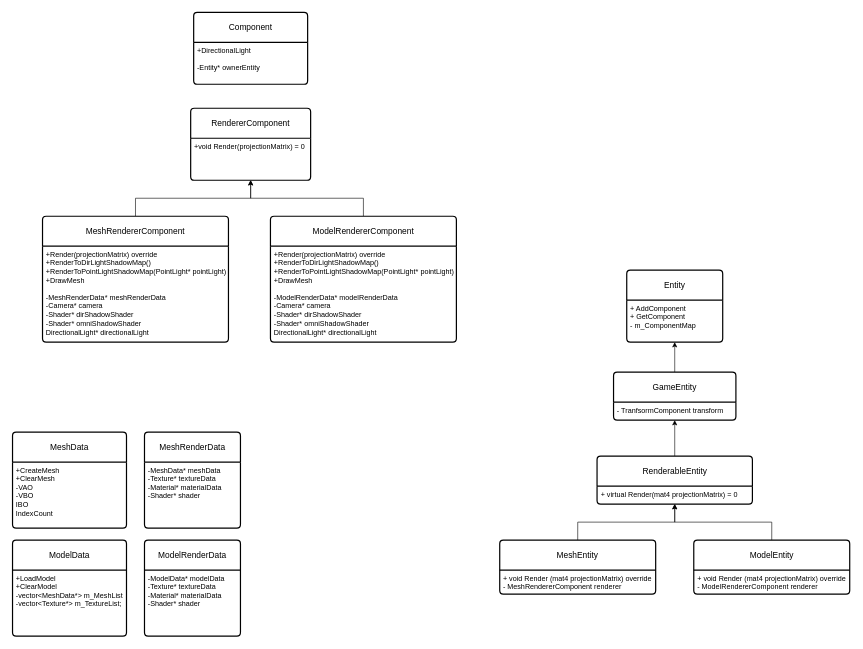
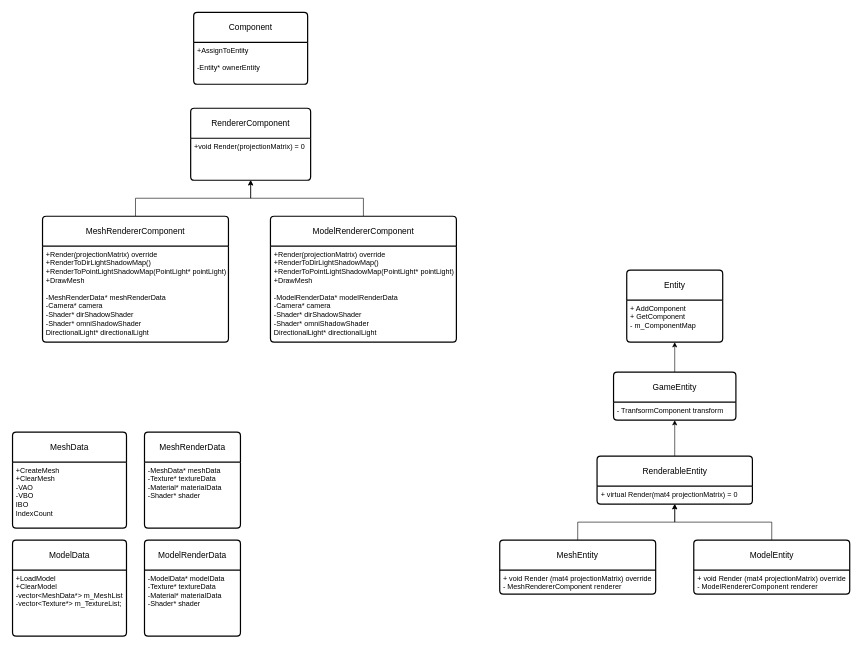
- <mxCell id="35" value="+DirectionalLight&lt;div&gt;&lt;br&gt;&lt;/div&gt;&lt;div&gt;-Entity* ownerEntity&lt;/div&gt;" style="align=left;strokeColor=none;fillColor=none;spacingLeft=4;fontSize=12;verticalAlign=top;resizable=0;rotatable=0;part=1;html=1;" vertex="1" parent="34"><mxGeometry y="50" width="190" height="70" as="geometry" /></mxCell>
+ <mxCell id="35" value="+AssignToEntity&lt;div&gt;&lt;br&gt;&lt;/div&gt;&lt;div&gt;-Entity* ownerEntity&lt;/div&gt;" style="align=left;strokeColor=none;fillColor=none;spacingLeft=4;fontSize=12;verticalAlign=top;resizable=0;rotatable=0;part=1;html=1;" vertex="1" parent="34"><mxGeometry y="50" width="190" height="70" as="geometry" /></mxCell>
